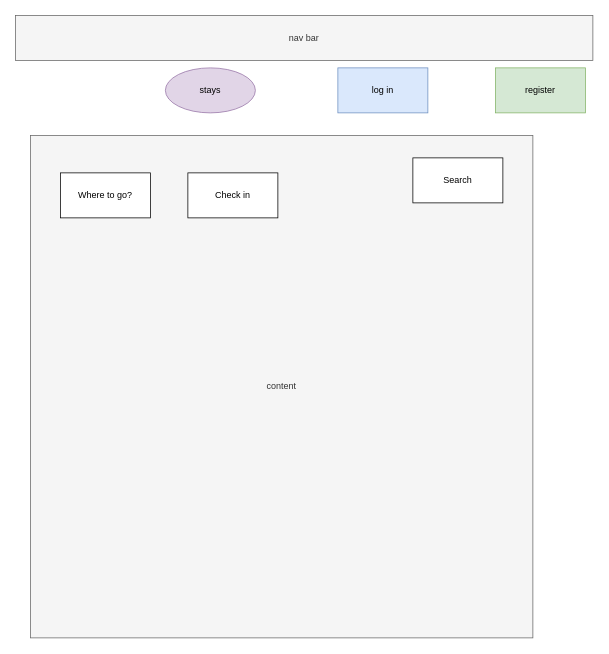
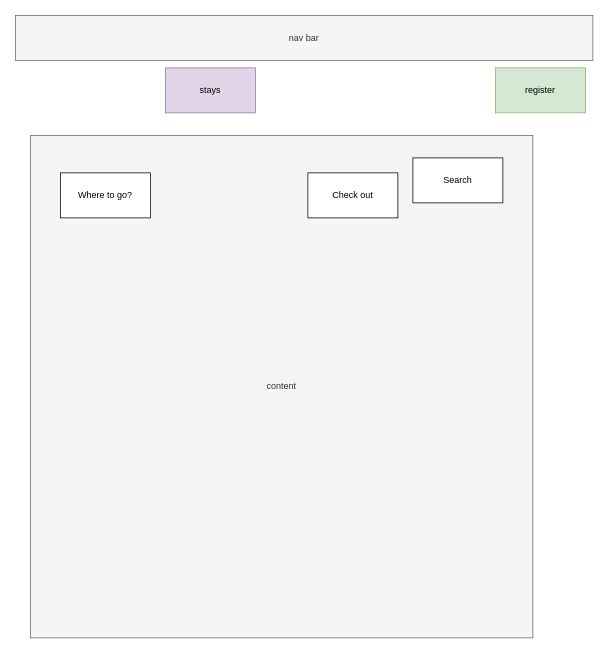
- <mxCell id="2" value="stays" style="ellipse;whiteSpace=wrap;html=1;fillColor=#e1d5e7;strokeColor=#9673a6;" parent="1" vertex="1"><mxGeometry x="220" y="90" width="120" height="60" as="geometry" /></mxCell>
+ <mxCell id="2" value="stays" style="rounded=0;whiteSpace=wrap;html=1;fillColor=#e1d5e7;strokeColor=#9673a6;" parent="1" vertex="1"><mxGeometry x="220" y="90" width="120" height="60" as="geometry" /></mxCell>
- <mxCell id="3" value="log in" style="rounded=0;whiteSpace=wrap;html=1;fillColor=#dae8fc;strokeColor=#6c8ebf;" parent="1" vertex="1"><mxGeometry x="450" y="90" width="120" height="60" as="geometry" /></mxCell>
- <mxCell id="8" value="Check in" style="rounded=0;whiteSpace=wrap;html=1;" parent="1" vertex="1"><mxGeometry x="250" y="230" width="120" height="60" as="geometry" /></mxCell>
+ <mxCell id="9" value="Check out" style="rounded=0;whiteSpace=wrap;html=1;" parent="1" vertex="1"><mxGeometry x="410" y="230" width="120" height="60" as="geometry" /></mxCell>
